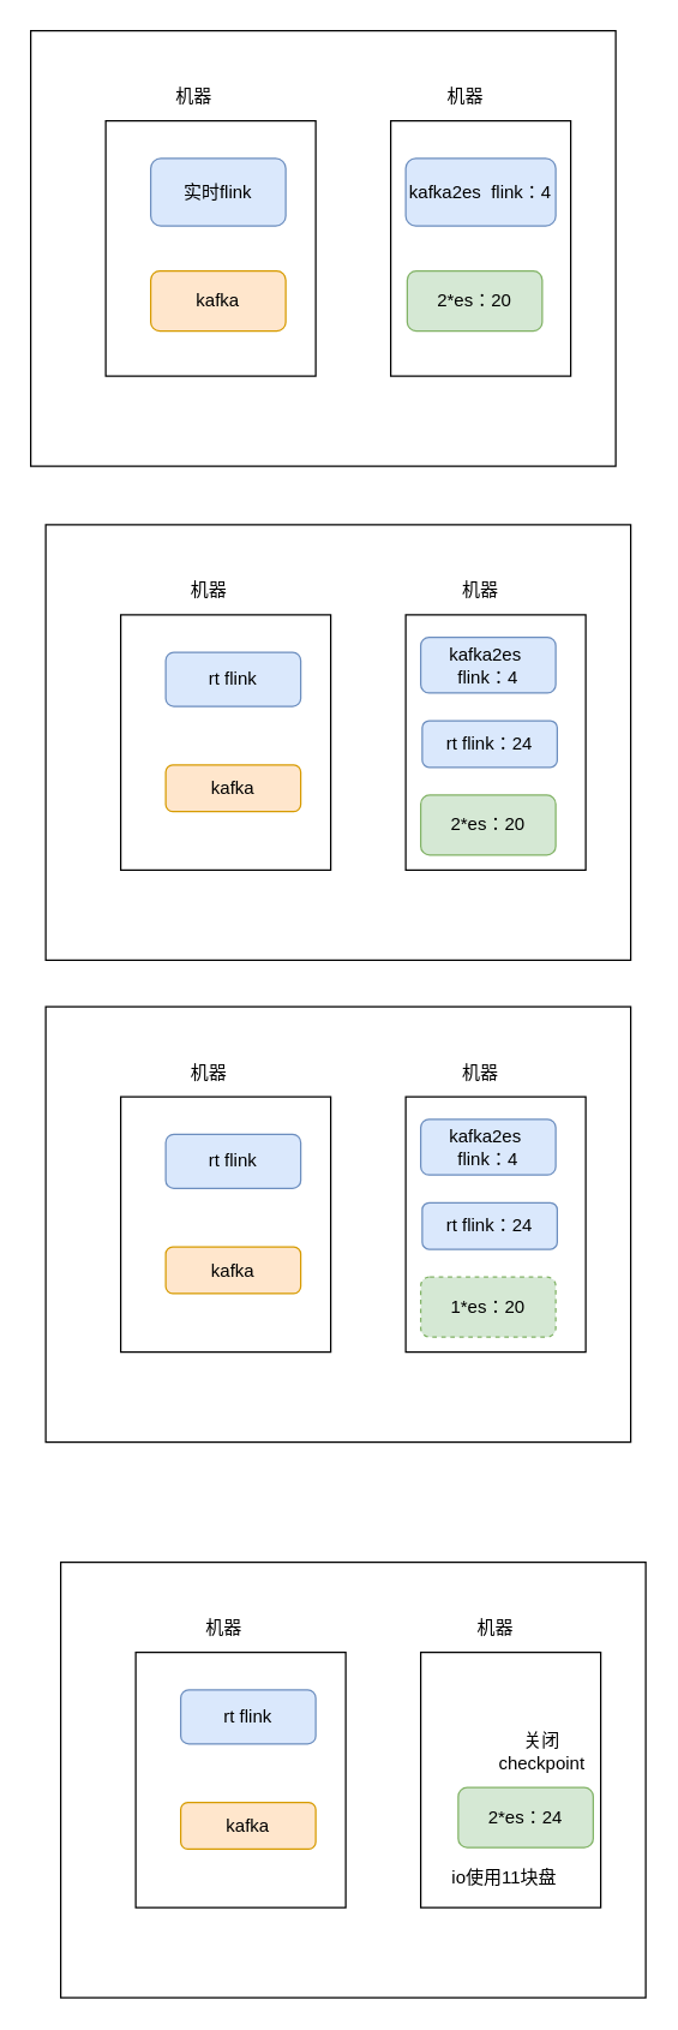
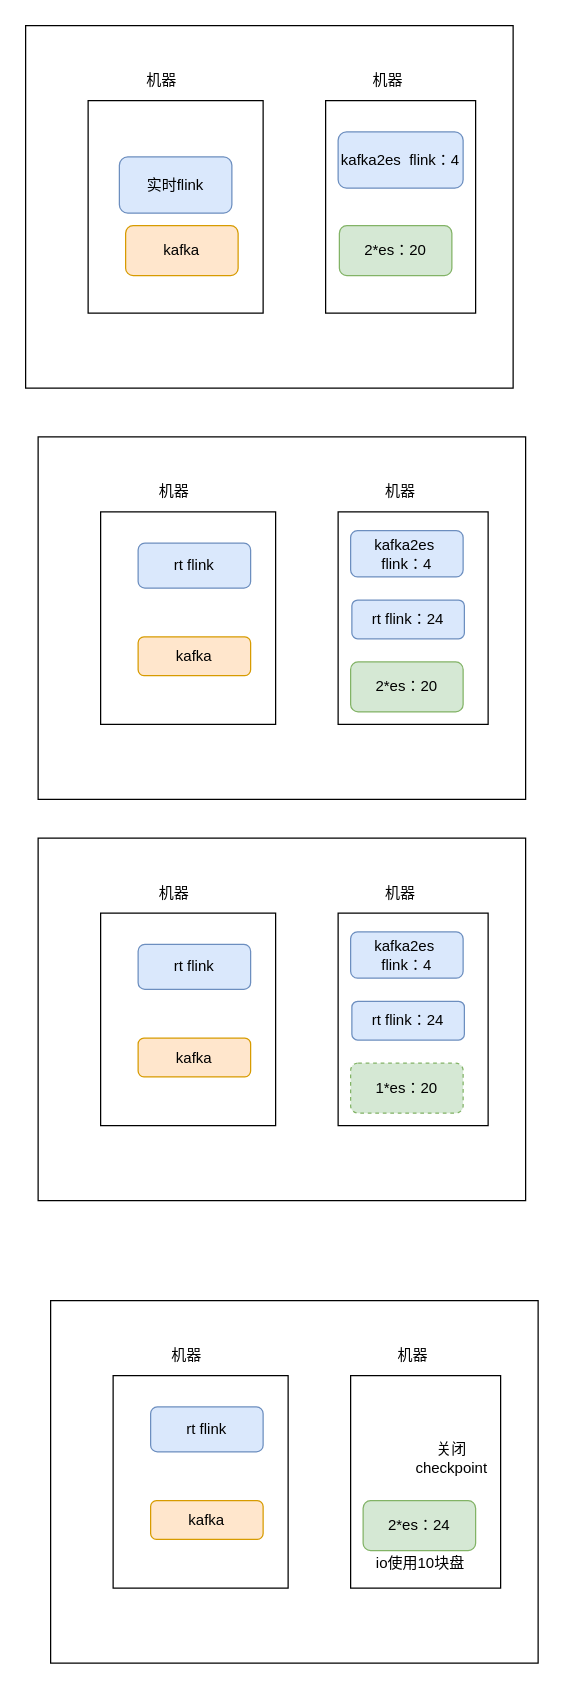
- <mxCell id="7" value="实时flink" style="rounded=1;whiteSpace=wrap;html=1;fillColor=#dae8fc;strokeColor=#6c8ebf;" vertex="1" parent="1"><mxGeometry x="100" y="105" width="90" height="45" as="geometry" /></mxCell>
+ <mxCell id="7" value="实时flink" style="rounded=1;whiteSpace=wrap;html=1;fillColor=#dae8fc;strokeColor=#6c8ebf;" vertex="1" parent="1"><mxGeometry x="95" y="125" width="90" height="45" as="geometry" /></mxCell>
- <mxCell id="38" value="2*es：24" style="rounded=1;whiteSpace=wrap;html=1;fillColor=#d5e8d4;strokeColor=#82b366;" vertex="1" parent="1"><mxGeometry x="305" y="1190" width="90" height="40" as="geometry" /></mxCell>
+ <mxCell id="38" value="2*es：24" style="rounded=1;whiteSpace=wrap;html=1;fillColor=#d5e8d4;strokeColor=#82b366;" vertex="1" parent="1"><mxGeometry x="290" y="1200" width="90" height="40" as="geometry" /></mxCell>
- <mxCell id="40" value="io使用11块盘" style="text;html=1;strokeColor=none;fillColor=none;align=center;verticalAlign=middle;whiteSpace=wrap;rounded=0;" vertex="1" parent="1"><mxGeometry x="291" y="1240" width="90" height="20" as="geometry" /></mxCell>
+ <mxCell id="40" value="io使用10块盘" style="text;html=1;strokeColor=none;fillColor=none;align=center;verticalAlign=middle;whiteSpace=wrap;rounded=0;" vertex="1" parent="1"><mxGeometry x="291" y="1240" width="90" height="20" as="geometry" /></mxCell>
